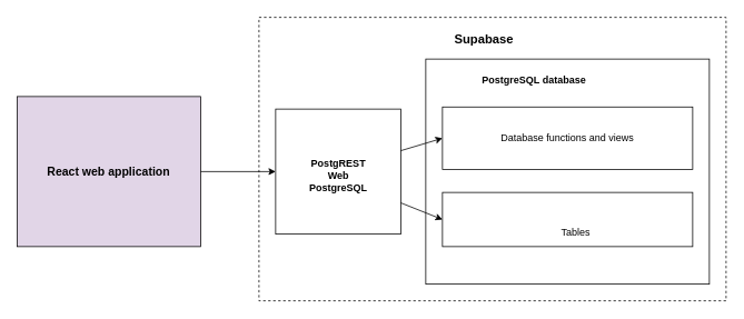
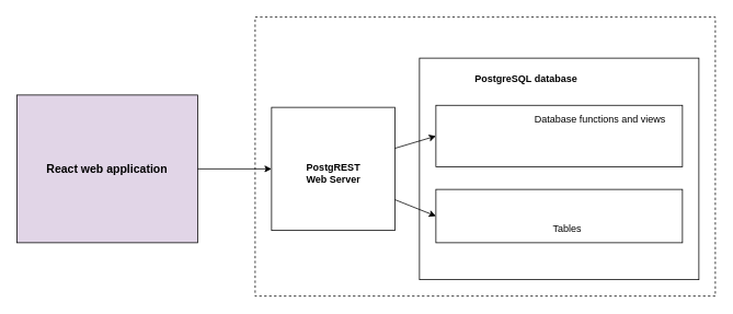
- <mxCell id="3" value="&lt;font size=&quot;1&quot;&gt;&lt;b style=&quot;font-size: 15px;&quot;&gt;Supabase&lt;/b&gt;&lt;/font&gt;" style="text;html=1;strokeColor=none;fillColor=none;align=center;verticalAlign=middle;whiteSpace=wrap;rounded=0;" vertex="1" parent="1"><mxGeometry x="550" y="30" width="60" height="30" as="geometry" /></mxCell>
- <mxCell id="11" value="Database functions and views " style="text;html=1;strokeColor=none;fillColor=none;align=center;verticalAlign=middle;whiteSpace=wrap;rounded=0;" vertex="1" parent="1"><mxGeometry x="590" y="150" width="180" height="30" as="geometry" /></mxCell>
+ <mxCell id="11" value="Database functions and views " style="text;html=1;strokeColor=none;fillColor=none;align=center;verticalAlign=middle;whiteSpace=wrap;rounded=0;" vertex="1" parent="1"><mxGeometry x="640" y="130" width="180" height="30" as="geometry" /></mxCell>
- <mxCell id="5" value="&lt;b&gt;PostgREST Web PostgreSQL&lt;/b&gt;" style="text;html=1;strokeColor=none;fillColor=none;align=center;verticalAlign=middle;whiteSpace=wrap;rounded=0;" vertex="1" parent="1"><mxGeometry x="367.5" y="180" width="75" height="60" as="geometry" /></mxCell>
+ <mxCell id="5" value="&lt;b&gt;PostgREST Web Server&lt;/b&gt;" style="text;html=1;strokeColor=none;fillColor=none;align=center;verticalAlign=middle;whiteSpace=wrap;rounded=0;" vertex="1" parent="1"><mxGeometry x="367.5" y="180" width="75" height="60" as="geometry" /></mxCell>
